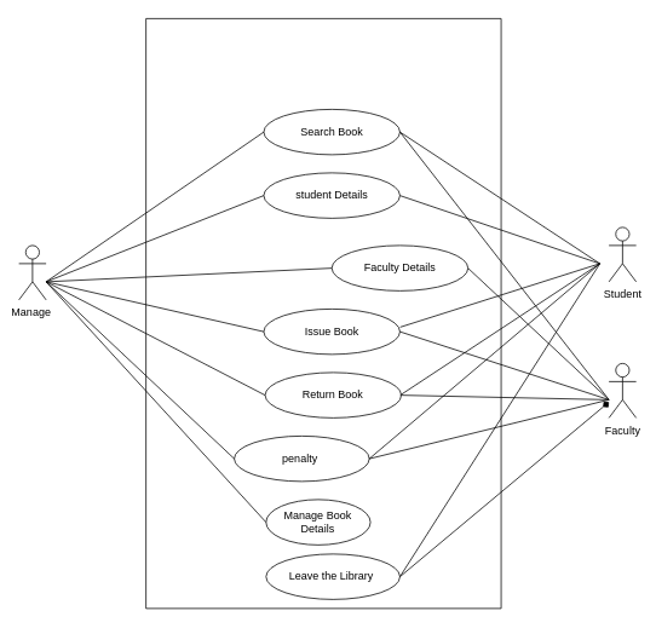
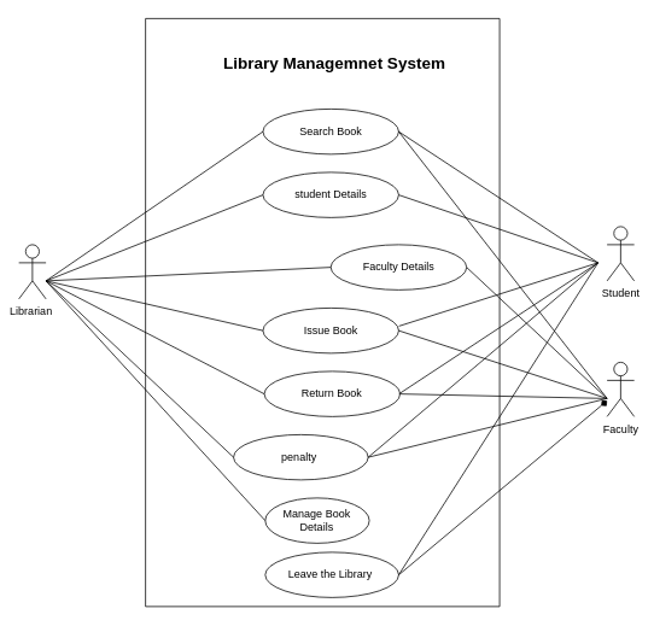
+ <mxCell id="11" value="&lt;font style=&quot;font-size: 18px&quot;&gt;&lt;b&gt;Library Managemnet System&lt;/b&gt;&lt;/font&gt;" style="text;html=1;strokeColor=none;fillColor=none;align=center;verticalAlign=middle;whiteSpace=wrap;rounded=0;" parent="4" vertex="1"><mxGeometry x="80" y="30" width="257.75" height="40" as="geometry" /></mxCell>
- <mxCell id="2" value="Manage&amp;nbsp;" style="shape=umlActor;verticalLabelPosition=bottom;verticalAlign=top;html=1;outlineConnect=0;" parent="1" vertex="1"><mxGeometry x="20" y="270" width="30" height="60" as="geometry" /></mxCell>
+ <mxCell id="2" value="Librarian&amp;nbsp;" style="shape=umlActor;verticalLabelPosition=bottom;verticalAlign=top;html=1;outlineConnect=0;" parent="1" vertex="1"><mxGeometry x="20" y="270" width="30" height="60" as="geometry" /></mxCell>
